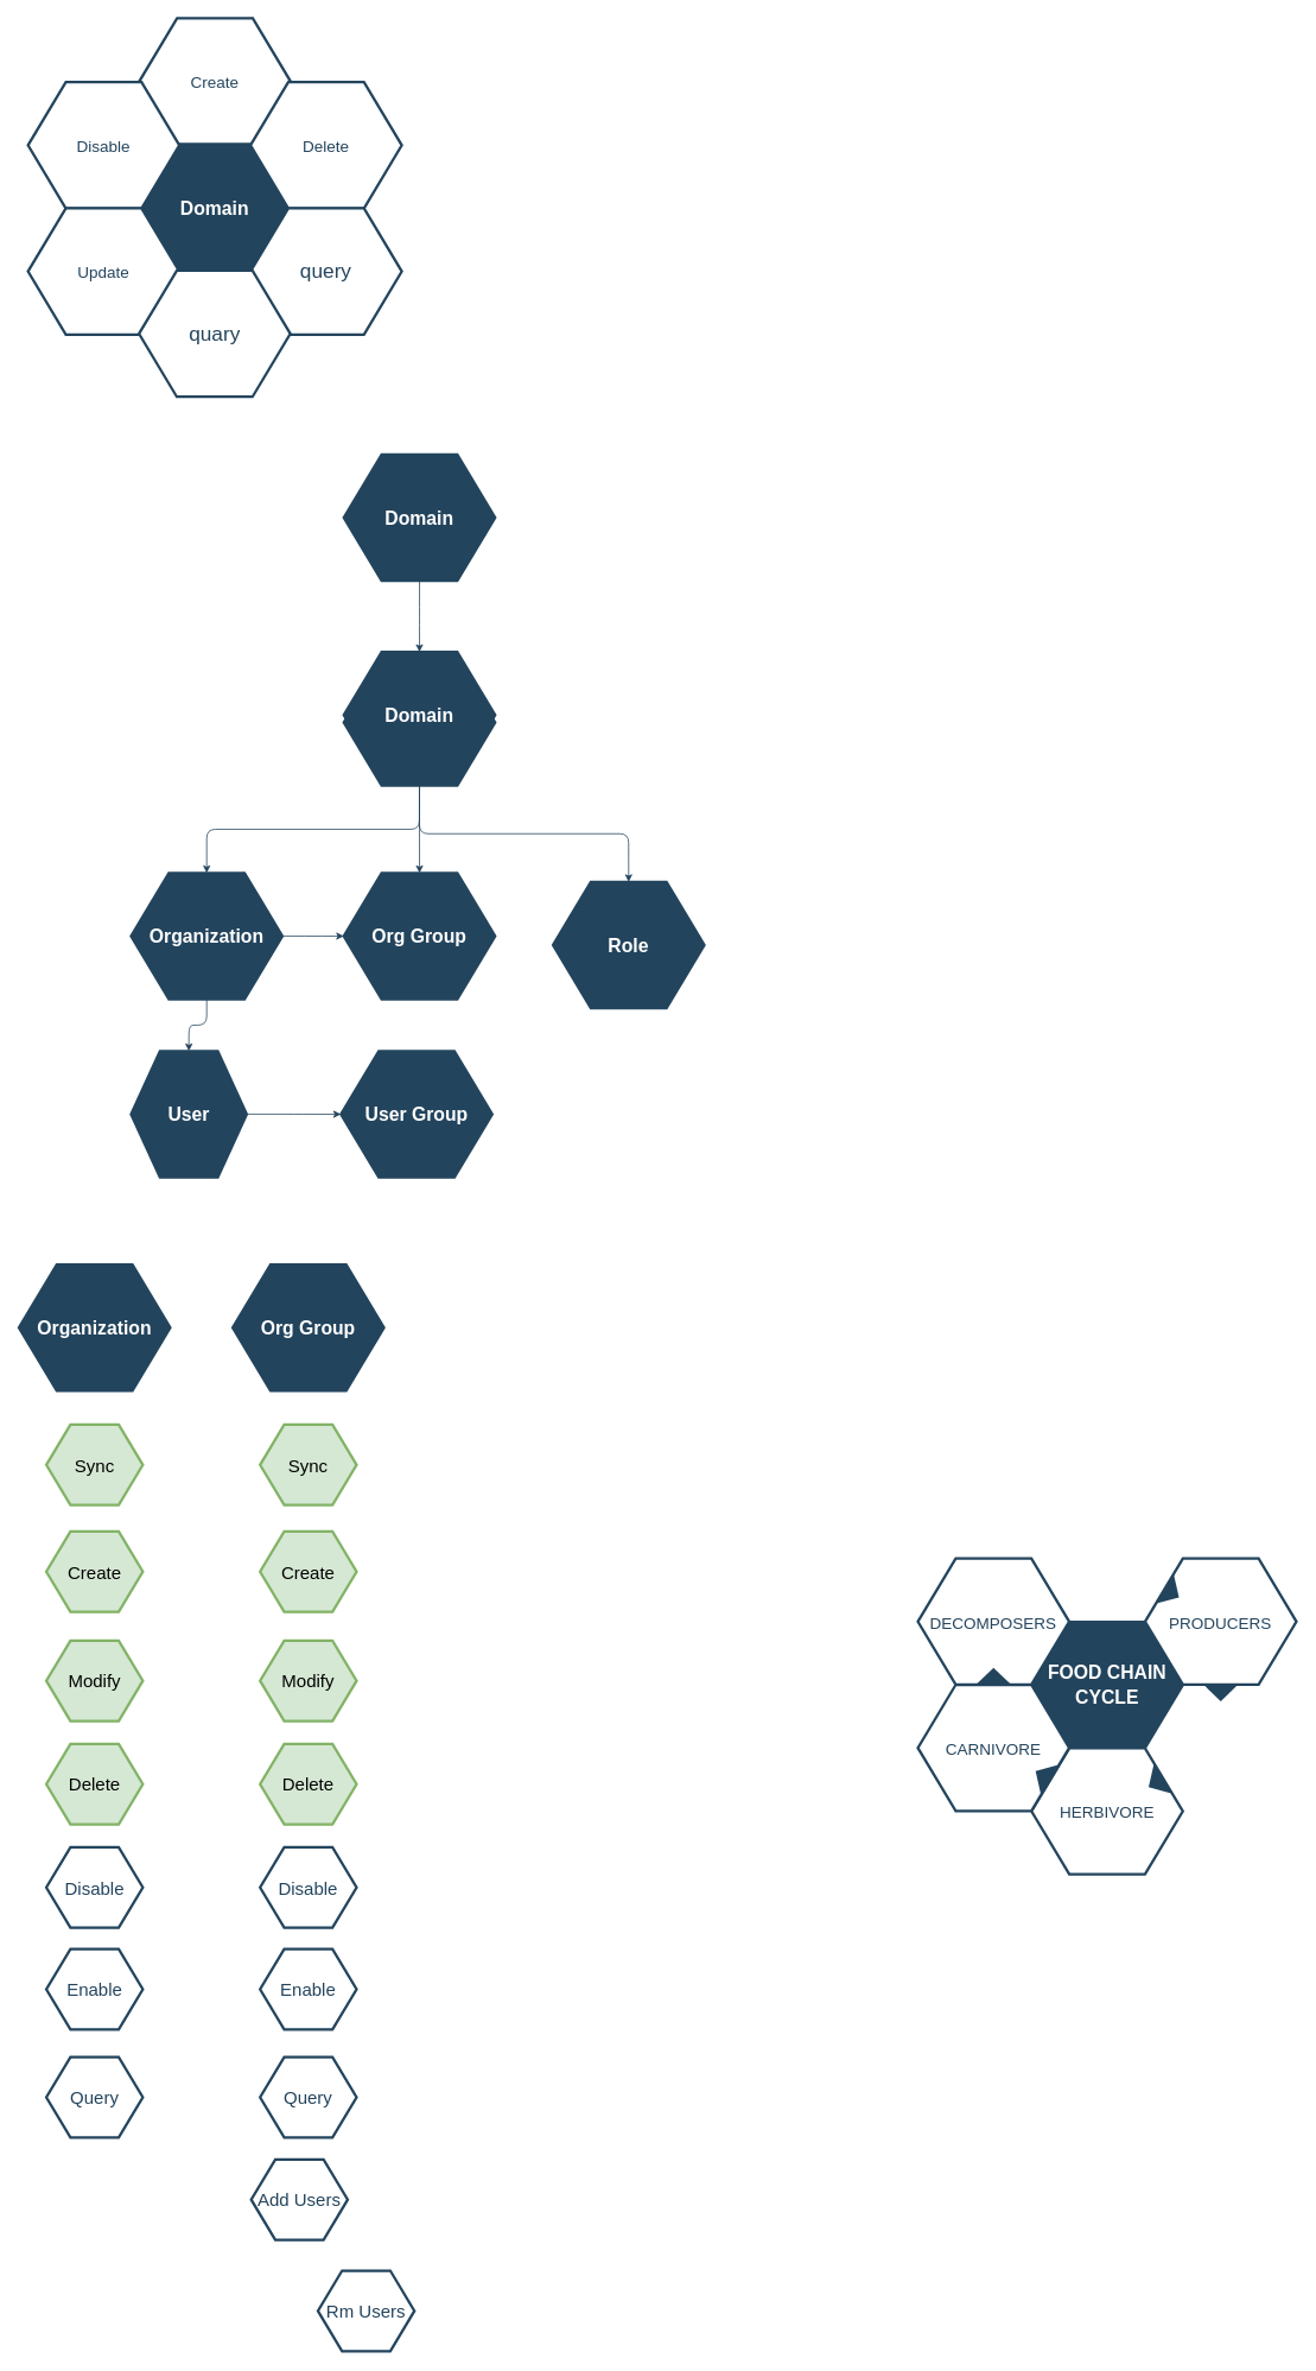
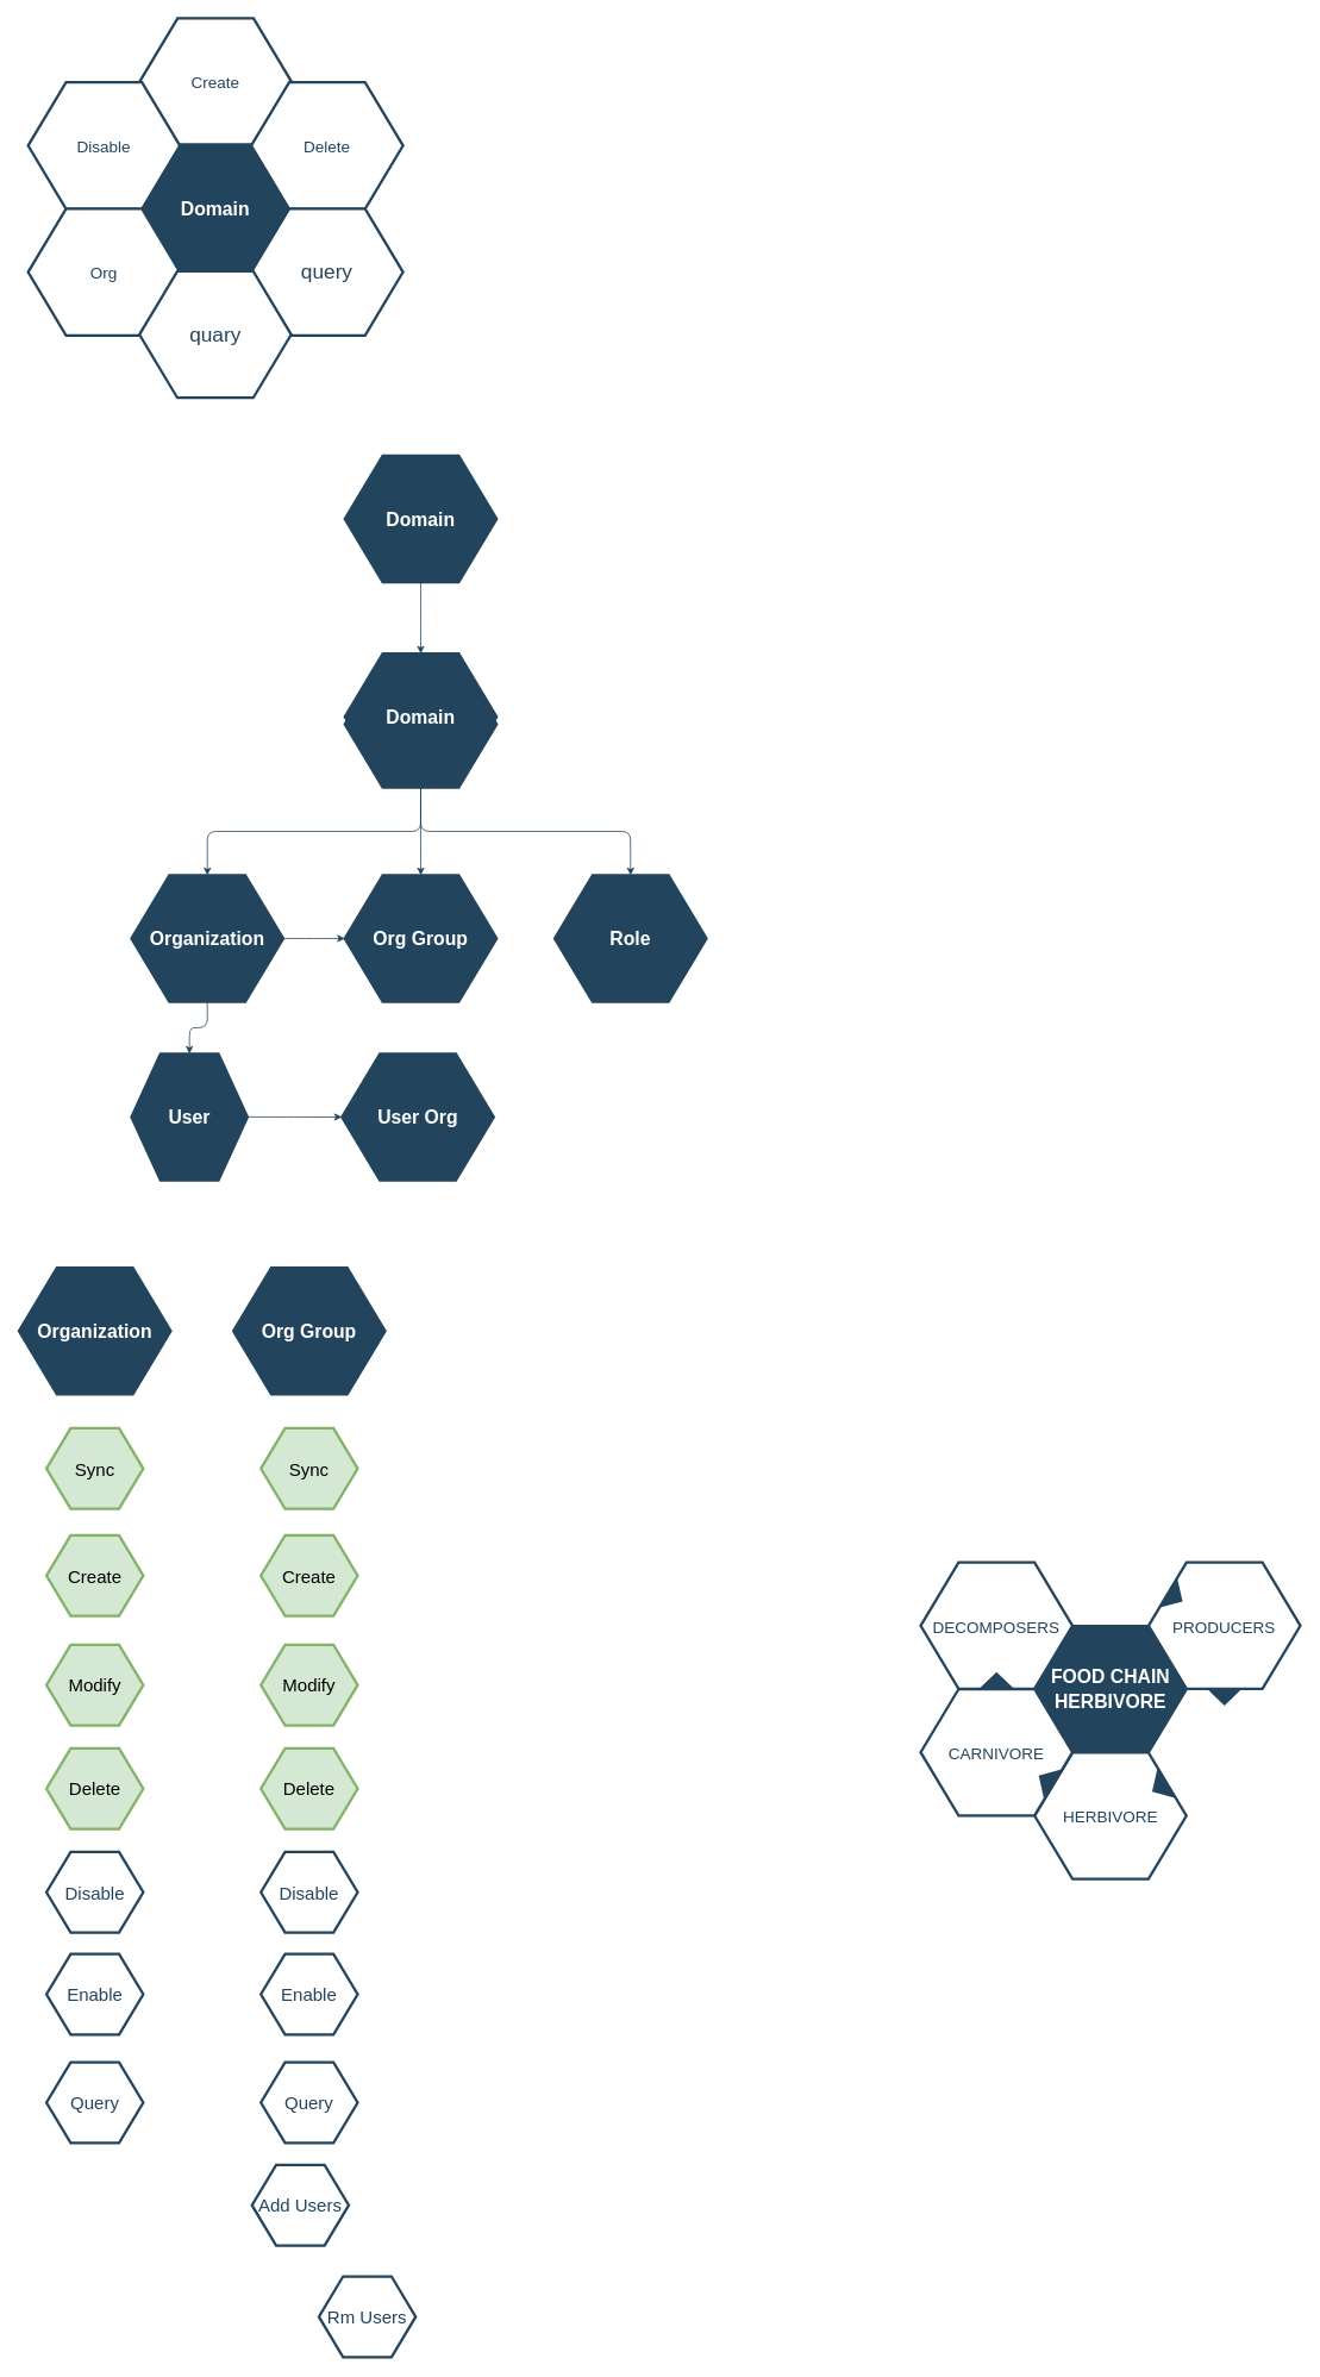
- <mxCell id="22" value="&lt;font size=&quot;4&quot;&gt;Update&lt;br&gt;&lt;/font&gt;" style="shape=hexagon;perimeter=hexagonPerimeter2;whiteSpace=wrap;html=1;shadow=0;labelBackgroundColor=none;strokeColor=#23445D;fillColor=#ffffff;gradientColor=none;fontFamily=Helvetica;fontSize=23;fontColor=#23445D;align=center;strokeWidth=3;" vertex="1" parent="1"><mxGeometry x="30.999" y="233.41" width="170.082" height="141.705" as="geometry" /></mxCell>
+ <mxCell id="22" value="&lt;font size=&quot;4&quot;&gt;Org&lt;br&gt;&lt;/font&gt;" style="shape=hexagon;perimeter=hexagonPerimeter2;whiteSpace=wrap;html=1;shadow=0;labelBackgroundColor=none;strokeColor=#23445D;fillColor=#ffffff;gradientColor=none;fontFamily=Helvetica;fontSize=23;fontColor=#23445D;align=center;strokeWidth=3;" vertex="1" parent="1"><mxGeometry x="30.999" y="233.41" width="170.082" height="141.705" as="geometry" /></mxCell>
- <mxCell id="18" value="&lt;font color=&quot;#ffffff&quot;&gt;&lt;span style=&quot;font-size: 21px&quot;&gt;&lt;b&gt;Role&lt;br&gt;&lt;/b&gt;&lt;/span&gt;&lt;/font&gt;" style="shape=hexagon;perimeter=hexagonPerimeter2;whiteSpace=wrap;html=1;shadow=0;labelBackgroundColor=none;strokeColor=#23445D;fillColor=#23445D;gradientColor=none;fontFamily=Helvetica;fontSize=23;fontColor=#23445d;align=center;strokeWidth=3;" vertex="1" parent="1"><mxGeometry x="620.999" y="989.998" width="170.082" height="141.705" as="geometry" /></mxCell>
+ <mxCell id="18" value="&lt;font color=&quot;#ffffff&quot;&gt;&lt;span style=&quot;font-size: 21px&quot;&gt;&lt;b&gt;Role&lt;br&gt;&lt;/b&gt;&lt;/span&gt;&lt;/font&gt;" style="shape=hexagon;perimeter=hexagonPerimeter2;whiteSpace=wrap;html=1;shadow=0;labelBackgroundColor=none;strokeColor=#23445D;fillColor=#23445D;gradientColor=none;fontFamily=Helvetica;fontSize=23;fontColor=#23445d;align=center;strokeWidth=3;" vertex="1" parent="1"><mxGeometry x="620.999" y="979.998" width="170.082" height="141.705" as="geometry" /></mxCell>
- <mxCell id="26" value="&lt;font color=&quot;#ffffff&quot;&gt;&lt;span style=&quot;font-size: 21px&quot;&gt;&lt;b&gt;User Group&lt;/b&gt;&lt;/span&gt;&lt;/font&gt;" style="shape=hexagon;perimeter=hexagonPerimeter2;whiteSpace=wrap;html=1;shadow=0;labelBackgroundColor=none;strokeColor=#23445D;fillColor=#23445D;gradientColor=none;fontFamily=Helvetica;fontSize=23;fontColor=#23445d;align=center;strokeWidth=3;" vertex="1" parent="1"><mxGeometry x="382.659" y="1179.998" width="170.082" height="141.705" as="geometry" /></mxCell>
+ <mxCell id="26" value="&lt;font color=&quot;#ffffff&quot;&gt;&lt;span style=&quot;font-size: 21px&quot;&gt;&lt;b&gt;User Org&lt;/b&gt;&lt;/span&gt;&lt;/font&gt;" style="shape=hexagon;perimeter=hexagonPerimeter2;whiteSpace=wrap;html=1;shadow=0;labelBackgroundColor=none;strokeColor=#23445D;fillColor=#23445D;gradientColor=none;fontFamily=Helvetica;fontSize=23;fontColor=#23445d;align=center;strokeWidth=3;" vertex="1" parent="1"><mxGeometry x="382.659" y="1179.998" width="170.082" height="141.705" as="geometry" /></mxCell>
- <mxCell id="2" value="&lt;font style=&quot;font-size: 21px&quot; color=&quot;#ffffff&quot;&gt;&lt;b&gt;&lt;span&gt;FOOD CHAIN&lt;/span&gt;&lt;br&gt;&lt;span&gt;CYCLE&lt;/span&gt;&lt;/b&gt;&lt;/font&gt;" style="shape=hexagon;perimeter=hexagonPerimeter2;whiteSpace=wrap;html=1;shadow=0;labelBackgroundColor=none;strokeColor=#23445D;fillColor=#23445D;gradientColor=none;fontFamily=Helvetica;fontSize=23;fontColor=#23445d;align=center;strokeWidth=3;" parent="1" vertex="1"><mxGeometry x="1158.749" y="1821.218" width="170.082" height="141.705" as="geometry" /></mxCell>
+ <mxCell id="2" value="&lt;font style=&quot;font-size: 21px&quot; color=&quot;#ffffff&quot;&gt;&lt;b&gt;&lt;span&gt;FOOD CHAIN&lt;/span&gt;&lt;br&gt;&lt;span&gt;HERBIVORE&lt;/span&gt;&lt;/b&gt;&lt;/font&gt;" style="shape=hexagon;perimeter=hexagonPerimeter2;whiteSpace=wrap;html=1;shadow=0;labelBackgroundColor=none;strokeColor=#23445D;fillColor=#23445D;gradientColor=none;fontFamily=Helvetica;fontSize=23;fontColor=#23445d;align=center;strokeWidth=3;" parent="1" vertex="1"><mxGeometry x="1158.749" y="1821.218" width="170.082" height="141.705" as="geometry" /></mxCell>
